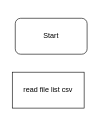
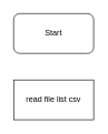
- <mxCell id="2" value="Start" style="rounded=1;whiteSpace=wrap;html=1;" vertex="1" parent="1"><mxGeometry x="25" y="30" width="120" height="60" as="geometry" /></mxCell>
+ <mxCell id="2" value="Start" style="rounded=1;whiteSpace=wrap;html=1;" vertex="1" parent="1"><mxGeometry x="20" y="20" width="120" height="60" as="geometry" /></mxCell>
